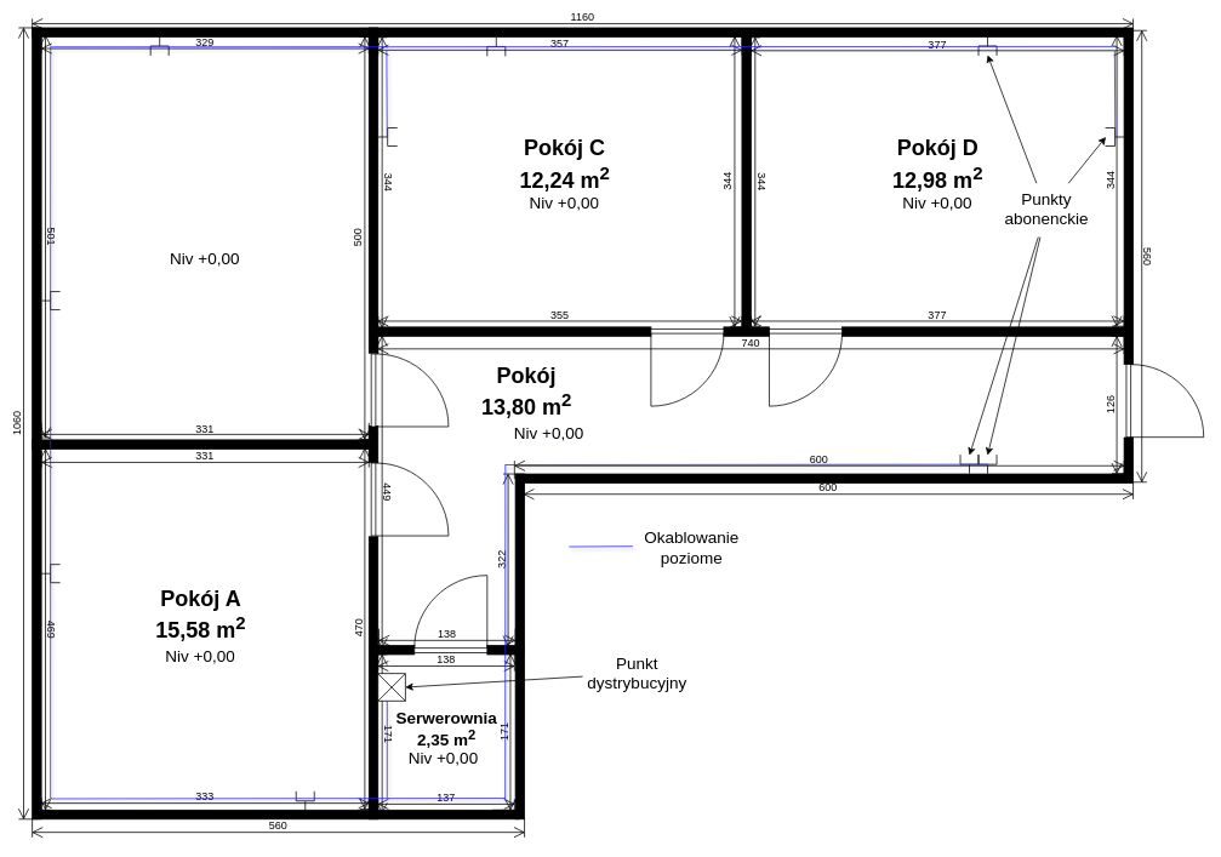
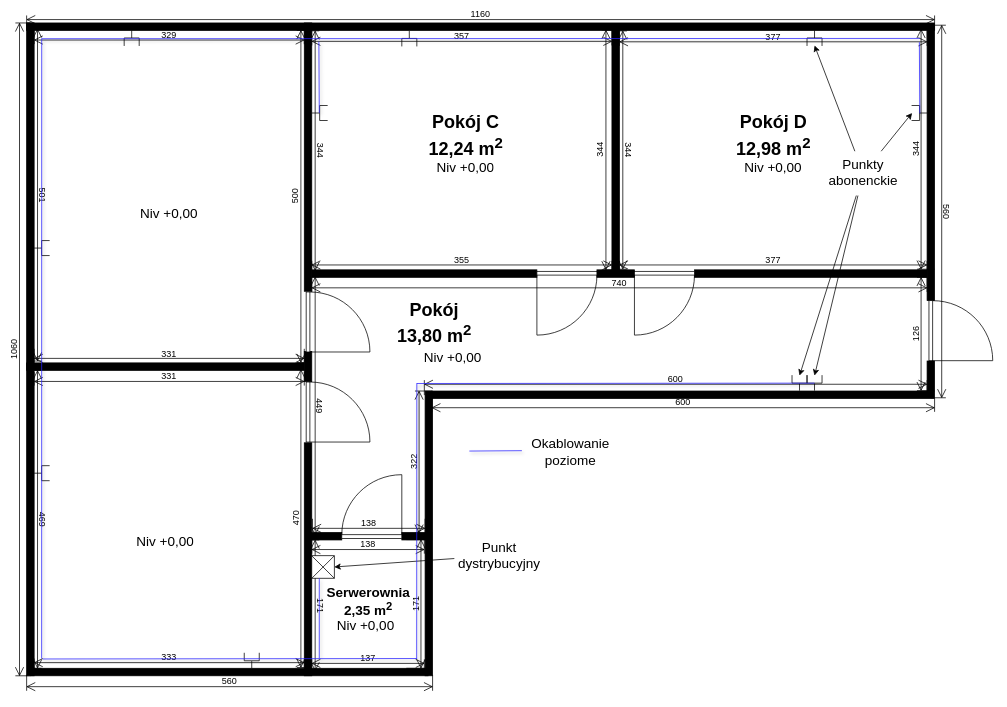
- <mxCell id="58" value="Pokój A&lt;br&gt;15,58 m&lt;sup&gt;2&lt;/sup&gt;" style="text;strokeColor=none;fillColor=none;html=1;fontSize=24;fontStyle=1;verticalAlign=middle;align=center;" parent="1" vertex="1"><mxGeometry x="170" y="654.5" width="100" height="40" as="geometry" /></mxCell>
- <mxCell id="107" value="&lt;font style=&quot;font-size: 18px;&quot;&gt;Punkt dystrybucyjny&lt;br&gt;&lt;/font&gt;" style="text;html=1;strokeColor=none;fillColor=none;align=center;verticalAlign=middle;whiteSpace=wrap;overflow=hidden;" parent="1" vertex="1"><mxGeometry x="640" y="710" width="120" height="59.06" as="geometry" /></mxCell>
+ <mxCell id="107" value="&lt;font style=&quot;font-size: 18px;&quot;&gt;Punkt dystrybucyjny&lt;br&gt;&lt;/font&gt;" style="text;html=1;strokeColor=none;fillColor=none;align=center;verticalAlign=middle;whiteSpace=wrap;overflow=hidden;" parent="1" vertex="1"><mxGeometry x="605" y="710" width="120" height="59.06" as="geometry" /></mxCell>
